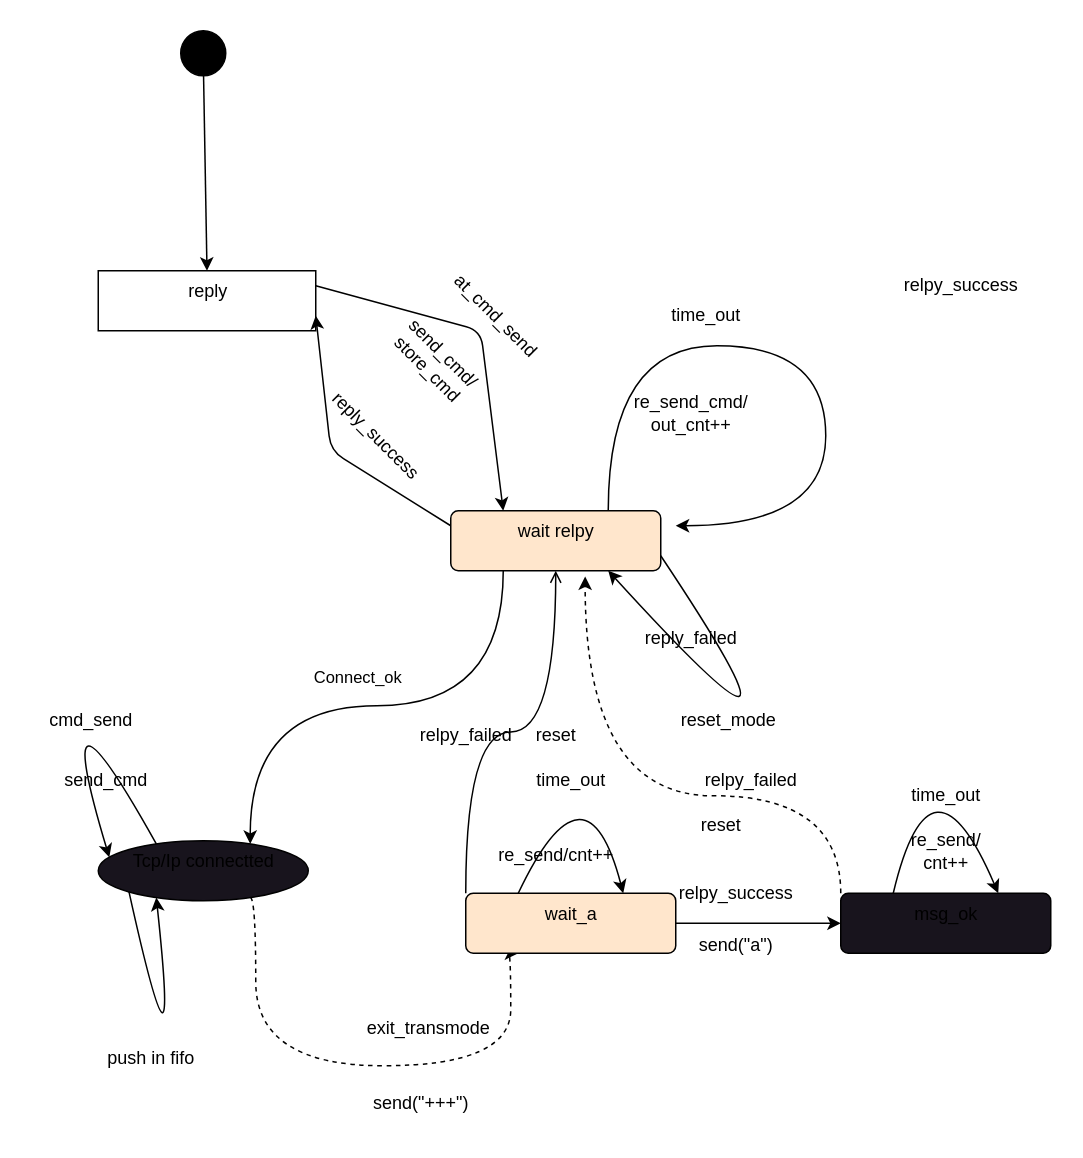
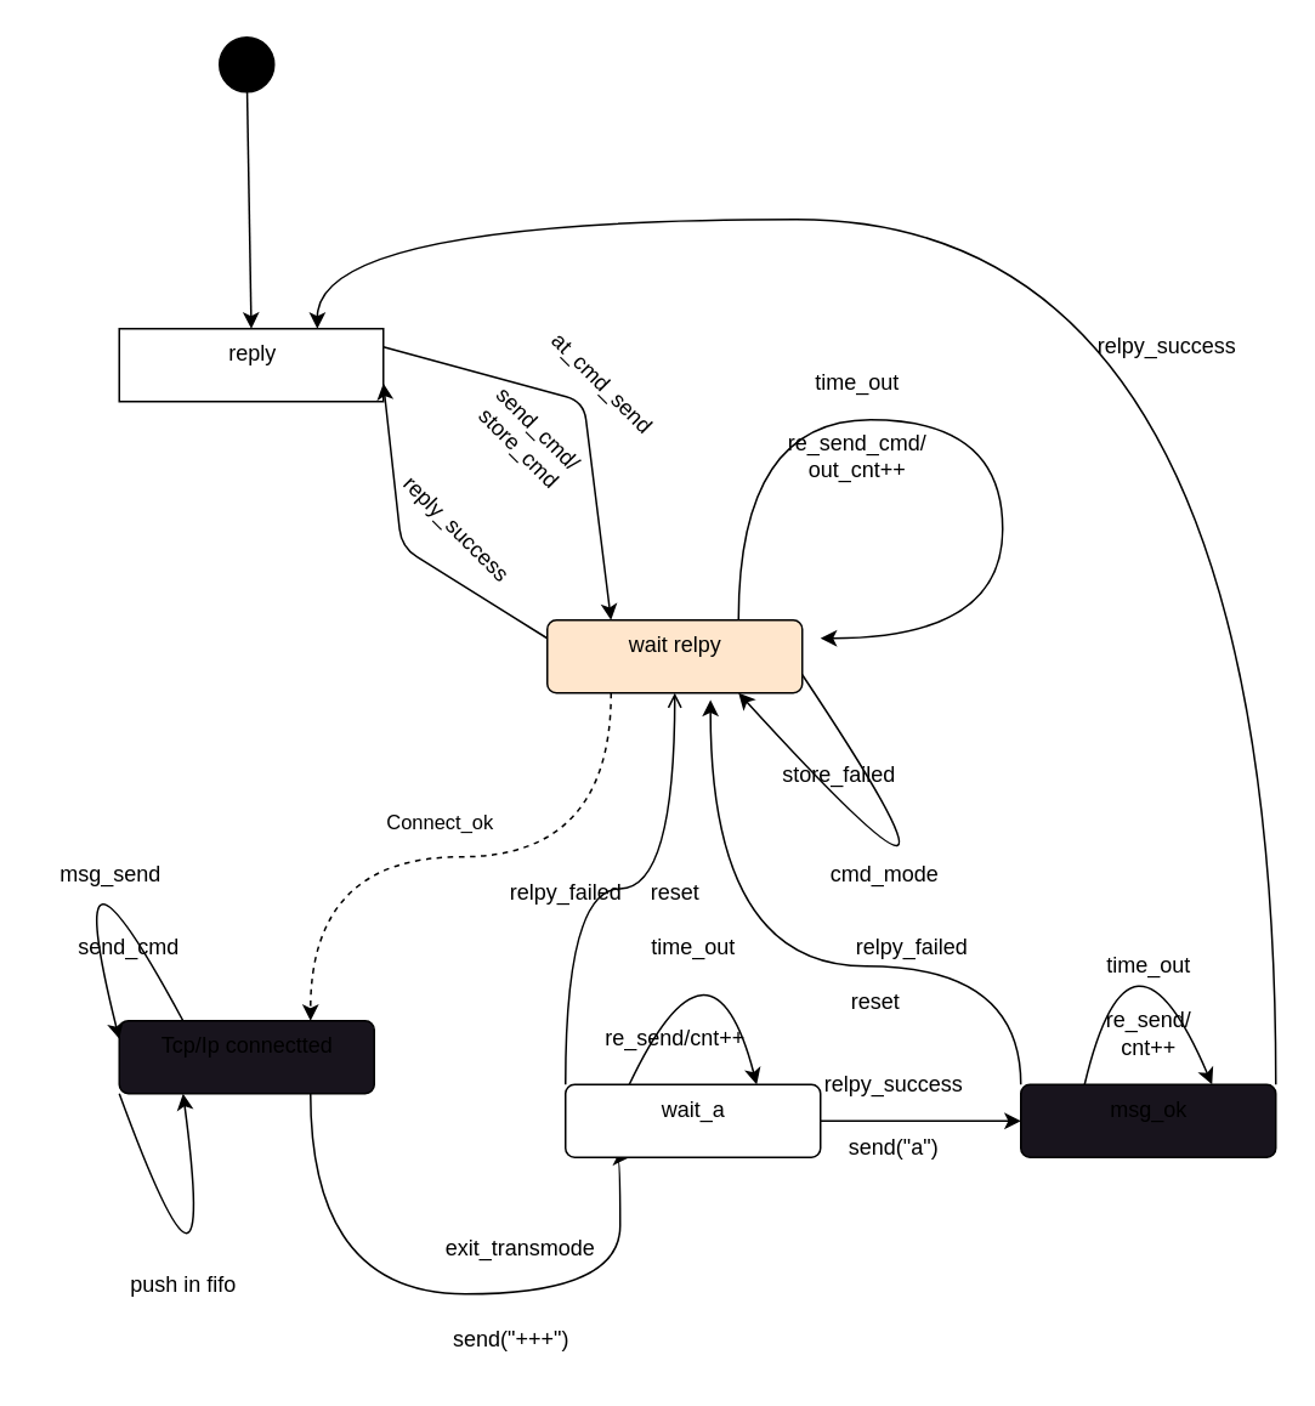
+ <mxCell id="33" style="edgeStyle=orthogonalEdgeStyle;curved=1;html=1;exitX=1;exitY=0;exitDx=0;exitDy=0;entryX=0.75;entryY=0;entryDx=0;entryDy=0;" edge="1" parent="1" source="35" target="3"><mxGeometry relative="1" as="geometry"><Array as="points"><mxPoint x="700" y="120" /><mxPoint x="174" y="120" /></Array></mxGeometry></mxCell>
- <mxCell id="16" value="re_send_cmd/&lt;br&gt;out_cnt++" style="text;html=1;align=center;verticalAlign=middle;resizable=0;points=[];autosize=1;strokeColor=none;fillColor=none;" vertex="1" parent="1"><mxGeometry x="410" y="255" width="100" height="40" as="geometry" /></mxCell>
+ <mxCell id="16" value="re_send_cmd/&lt;br&gt;out_cnt++" style="text;html=1;align=center;verticalAlign=middle;resizable=0;points=[];autosize=1;strokeColor=none;fillColor=none;" vertex="1" parent="1"><mxGeometry x="420" y="230" width="100" height="40" as="geometry" /></mxCell>
- <mxCell id="19" value="reply_failed" style="text;html=1;align=center;verticalAlign=middle;resizable=0;points=[];autosize=1;strokeColor=none;fillColor=none;" vertex="1" parent="1"><mxGeometry x="420" y="410" width="80" height="30" as="geometry" /></mxCell>
+ <mxCell id="19" value="store_failed" style="text;html=1;align=center;verticalAlign=middle;resizable=0;points=[];autosize=1;strokeColor=none;fillColor=none;" vertex="1" parent="1"><mxGeometry x="420" y="410" width="80" height="30" as="geometry" /></mxCell>
- <mxCell id="9" style="edgeStyle=orthogonalEdgeStyle;curved=1;html=1;exitX=0.25;exitY=1;exitDx=0;exitDy=0;entryX=0.75;entryY=0;entryDx=0;entryDy=0;" edge="1" parent="1" source="11" target="5"><mxGeometry relative="1" as="geometry" /></mxCell>
+ <mxCell id="9" style="edgeStyle=orthogonalEdgeStyle;curved=1;html=1;exitX=0.25;exitY=1;exitDx=0;exitDy=0;entryX=0.75;entryY=0;entryDx=0;entryDy=0;dashed=1;" edge="1" parent="1" source="11" target="5"><mxGeometry relative="1" as="geometry" /></mxCell>
- <mxCell id="22" value="cmd_send" style="text;html=1;align=center;verticalAlign=middle;resizable=0;points=[];autosize=1;strokeColor=none;fillColor=none;" vertex="1" parent="1"><mxGeometry x="20" y="465" width="80" height="30" as="geometry" /></mxCell>
+ <mxCell id="22" value="msg_send" style="text;html=1;align=center;verticalAlign=middle;resizable=0;points=[];autosize=1;strokeColor=none;fillColor=none;" vertex="1" parent="1"><mxGeometry x="20" y="465" width="80" height="30" as="geometry" /></mxCell>
- <mxCell id="20" value="reset_mode" style="text;html=1;align=center;verticalAlign=middle;resizable=0;points=[];autosize=1;strokeColor=none;fillColor=none;" vertex="1" parent="1"><mxGeometry x="440" y="465" width="90" height="30" as="geometry" /></mxCell>
+ <mxCell id="20" value="cmd_mode" style="text;html=1;align=center;verticalAlign=middle;resizable=0;points=[];autosize=1;strokeColor=none;fillColor=none;" vertex="1" parent="1"><mxGeometry x="440" y="465" width="90" height="30" as="geometry" /></mxCell>
- <mxCell id="34" style="edgeStyle=orthogonalEdgeStyle;curved=1;html=1;exitX=0;exitY=0;exitDx=0;exitDy=0;entryX=0.64;entryY=1.096;entryDx=0;entryDy=0;entryPerimeter=0;dashed=1;" edge="1" parent="1" source="35" target="11"><mxGeometry relative="1" as="geometry"><Array as="points"><mxPoint x="560" y="530" /><mxPoint x="390" y="530" /></Array></mxGeometry></mxCell>
+ <mxCell id="34" style="edgeStyle=orthogonalEdgeStyle;curved=1;html=1;exitX=0;exitY=0;exitDx=0;exitDy=0;entryX=0.64;entryY=1.096;entryDx=0;entryDy=0;entryPerimeter=0;" edge="1" parent="1" source="35" target="11"><mxGeometry relative="1" as="geometry"><Array as="points"><mxPoint x="560" y="530" /><mxPoint x="390" y="530" /></Array></mxGeometry></mxCell>
- <mxCell id="5" value="Tcp/Ip connectted" style="ellipse;html=1;align=center;verticalAlign=top;absoluteArcSize=1;arcSize=10;dashed=0;fillColor=rgb(24, 20, 29);" vertex="1" parent="1"><mxGeometry x="65" y="560" width="140" height="40" as="geometry" /></mxCell>
+ <mxCell id="5" value="Tcp/Ip connectted" style="html=1;align=center;verticalAlign=top;rounded=1;absoluteArcSize=1;arcSize=10;dashed=0;fillColor=rgb(24, 20, 29);" vertex="1" parent="1"><mxGeometry x="65" y="560" width="140" height="40" as="geometry" /></mxCell>
- <mxCell id="28" value="wait_a" style="html=1;align=center;verticalAlign=top;rounded=1;absoluteArcSize=1;arcSize=10;dashed=0;fillColor=#ffe6cc;" vertex="1" parent="1"><mxGeometry x="310" y="595" width="140" height="40" as="geometry" /></mxCell>
+ <mxCell id="28" value="wait_a" style="html=1;align=center;verticalAlign=top;rounded=1;absoluteArcSize=1;arcSize=10;dashed=0;" vertex="1" parent="1"><mxGeometry x="310" y="595" width="140" height="40" as="geometry" /></mxCell>
- <mxCell id="4" style="edgeStyle=orthogonalEdgeStyle;curved=1;html=1;exitX=0.75;exitY=1;exitDx=0;exitDy=0;entryX=0.25;entryY=1;entryDx=0;entryDy=0;dashed=1;" edge="1" parent="1" source="5" target="28"><mxGeometry relative="1" as="geometry"><Array as="points"><mxPoint x="170" y="710" /><mxPoint x="340" y="710" /><mxPoint x="340" y="635" /></Array></mxGeometry></mxCell>
+ <mxCell id="4" style="edgeStyle=orthogonalEdgeStyle;curved=1;html=1;exitX=0.75;exitY=1;exitDx=0;exitDy=0;entryX=0.25;entryY=1;entryDx=0;entryDy=0;" edge="1" parent="1" source="5" target="28"><mxGeometry relative="1" as="geometry"><Array as="points"><mxPoint x="170" y="710" /><mxPoint x="340" y="710" /><mxPoint x="340" y="635" /></Array></mxGeometry></mxCell>
